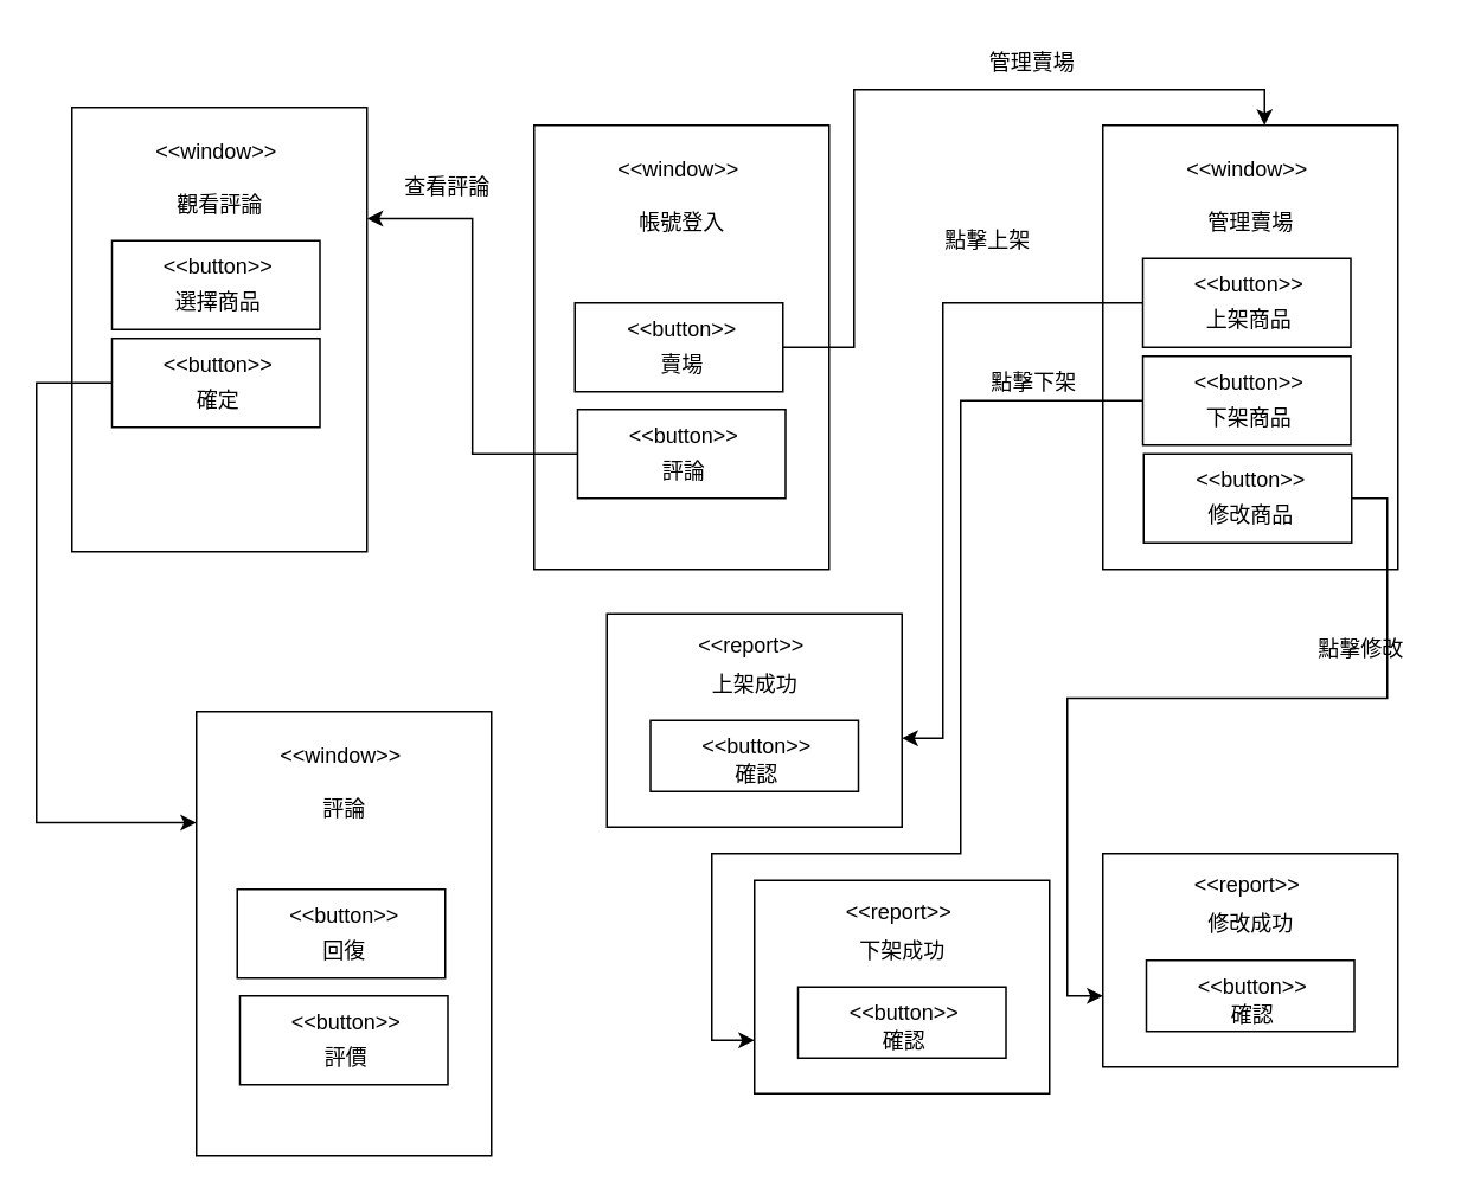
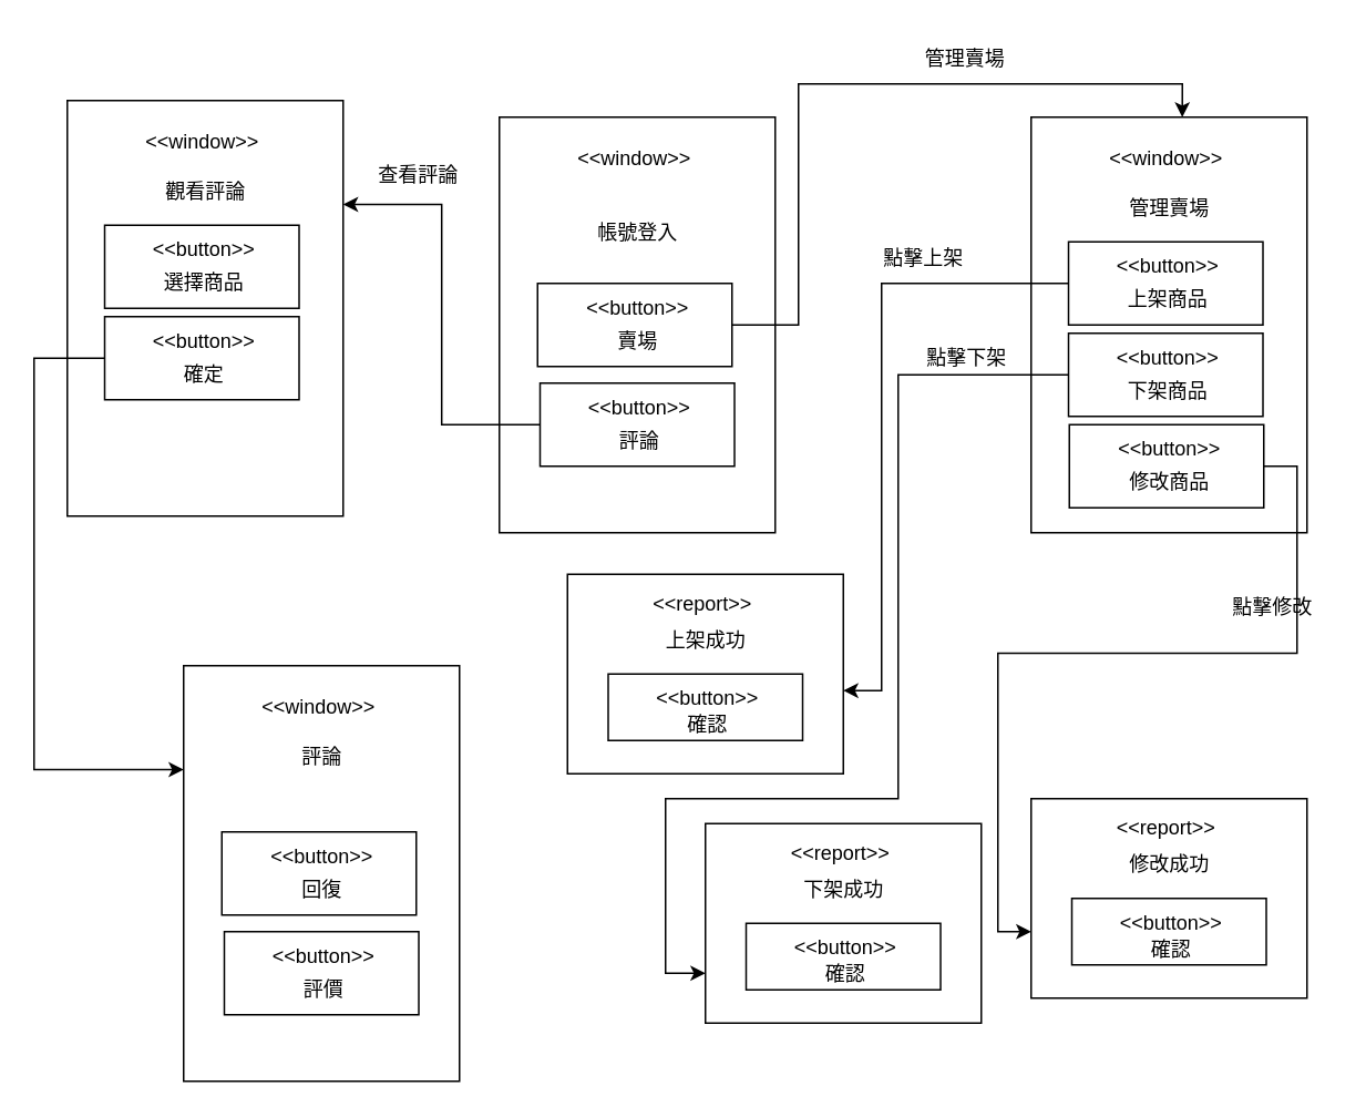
- <mxCell id="5" value="帳號登入" style="text;html=1;align=center;verticalAlign=middle;resizable=0;points=[];autosize=1;strokeColor=none;fillColor=none;" vertex="1" parent="2"><mxGeometry x="48" y="40" width="70" height="30" as="geometry" /></mxCell>
+ <mxCell id="5" value="帳號登入" style="text;html=1;align=center;verticalAlign=middle;resizable=0;points=[];autosize=1;strokeColor=none;fillColor=none;" vertex="1" parent="2"><mxGeometry x="48" y="55" width="70" height="30" as="geometry" /></mxCell>
- <mxCell id="74" value="點擊上架" style="text;html=1;align=center;verticalAlign=middle;resizable=0;points=[];autosize=1;strokeColor=none;fillColor=none;" vertex="1" parent="1"><mxGeometry x="520" y="120" width="70" height="30" as="geometry" /></mxCell>
+ <mxCell id="74" value="點擊上架" style="text;html=1;align=center;verticalAlign=middle;resizable=0;points=[];autosize=1;strokeColor=none;fillColor=none;" vertex="1" parent="1"><mxGeometry x="520" y="140" width="70" height="30" as="geometry" /></mxCell>
